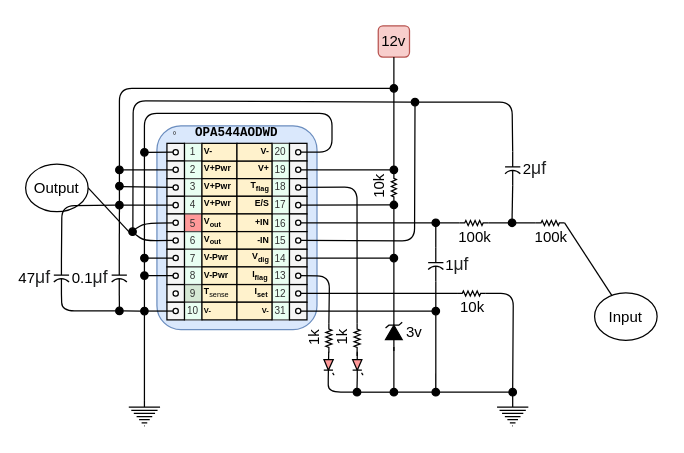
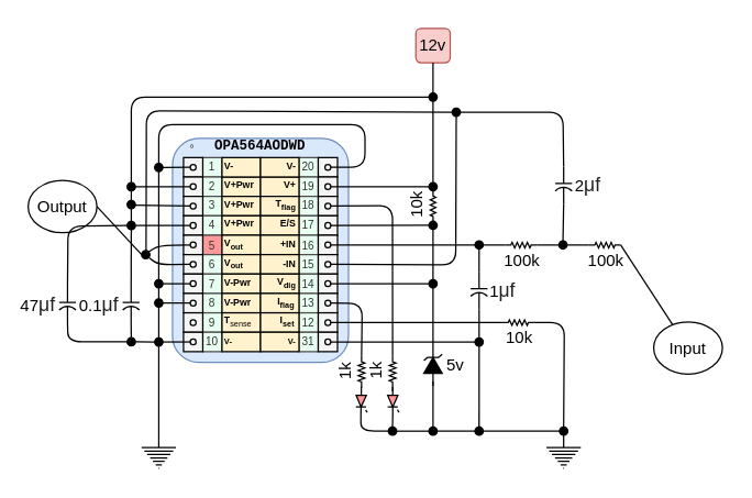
- <mxCell id="3" value="&lt;blockquote style=&quot;margin: 0px 0px 0px 40px ; border: none ; padding: 0px ; font-size: 10px&quot;&gt;&lt;/blockquote&gt;&lt;span style=&quot;font-size: 10px&quot;&gt;&lt;div style=&quot;font-size: 10px&quot;&gt;&lt;span style=&quot;font-size: 10px&quot;&gt;OPA544AODWD&lt;/span&gt;&lt;/div&gt;&lt;/span&gt;" style="rounded=1;whiteSpace=wrap;html=1;shadow=0;dashed=0;labelBackgroundColor=none;fontFamily=Courier New;fontSize=10;align=center;strokeColor=#6c8ebf;fillColor=#dae8fc;fontStyle=1;verticalAlign=top;spacingTop=-6;container=0;" vertex="1" parent="2"><mxGeometry width="128" height="163" as="geometry" /></mxCell>
+ <mxCell id="3" value="&lt;blockquote style=&quot;margin: 0px 0px 0px 40px ; border: none ; padding: 0px ; font-size: 10px&quot;&gt;&lt;/blockquote&gt;&lt;span style=&quot;font-size: 10px&quot;&gt;&lt;div style=&quot;font-size: 10px&quot;&gt;&lt;span style=&quot;font-size: 10px&quot;&gt;OPA564AODWD&lt;/span&gt;&lt;/div&gt;&lt;/span&gt;" style="rounded=1;whiteSpace=wrap;html=1;shadow=0;dashed=0;labelBackgroundColor=none;fontFamily=Courier New;fontSize=10;align=center;strokeColor=#6c8ebf;fillColor=#dae8fc;fontStyle=1;verticalAlign=top;spacingTop=-6;container=0;" vertex="1" parent="2"><mxGeometry width="128" height="163" as="geometry" /></mxCell>
- <mxCell id="23" value="9" style="rounded=0;whiteSpace=wrap;html=1;fontSize=8;align=center;container=0;strokeColor=#4D4D4D;fillColor=#d5e8d4;fontColor=#333333;" vertex="1" parent="1"><mxGeometry x="147" y="226.938" width="14" height="14.118" as="geometry" /></mxCell>
+ <mxCell id="23" value="9" style="rounded=0;whiteSpace=wrap;html=1;fontSize=8;align=center;container=0;strokeColor=#4D4D4D;fillColor=#E9FFF2;fontColor=#333333;" vertex="1" parent="1"><mxGeometry x="147" y="226.938" width="14" height="14.118" as="geometry" /></mxCell>
- <mxCell id="132" value="3v" style="text;html=1;strokeColor=none;fillColor=none;align=center;verticalAlign=middle;whiteSpace=wrap;rounded=0;" vertex="1" parent="1"><mxGeometry x="315.97" y="255.17" width="30" height="20" as="geometry" /></mxCell>
+ <mxCell id="132" value="5v" style="text;html=1;strokeColor=none;fillColor=none;align=center;verticalAlign=middle;whiteSpace=wrap;rounded=0;" vertex="1" parent="1"><mxGeometry x="315.97" y="255.17" width="30" height="20" as="geometry" /></mxCell>
